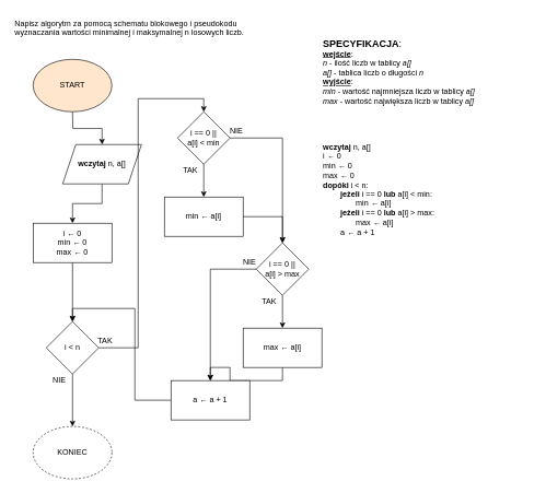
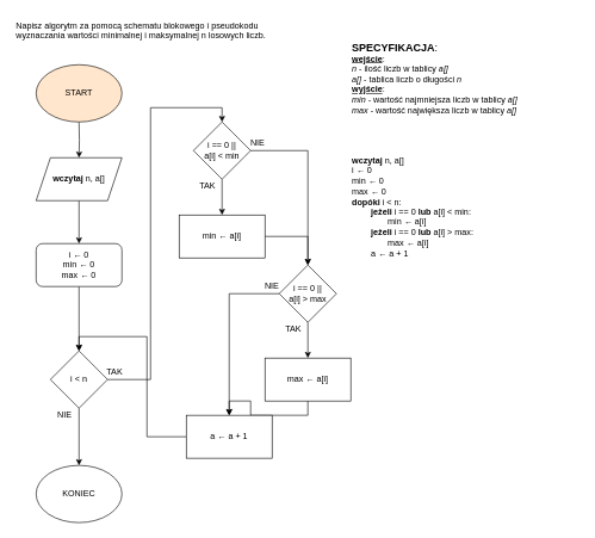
- <mxCell id="5" value="&lt;b&gt;wczytaj &lt;/b&gt;n, a[]" style="shape=parallelogram;perimeter=parallelogramPerimeter;whiteSpace=wrap;html=1;fixedSize=1;" parent="1" vertex="1"><mxGeometry x="95" y="220" width="120" height="60" as="geometry" /></mxCell>
+ <mxCell id="5" value="&lt;b&gt;wczytaj &lt;/b&gt;n, a[]" style="shape=parallelogram;perimeter=parallelogramPerimeter;whiteSpace=wrap;html=1;fixedSize=1;" parent="1" vertex="1"><mxGeometry x="50" y="220" width="120" height="60" as="geometry" /></mxCell>
- <mxCell id="7" value="&lt;div&gt;i ← 0&lt;/div&gt;&lt;div&gt;min ← 0&lt;br&gt;&lt;/div&gt;&lt;div&gt;max ← 0&lt;br&gt;&lt;/div&gt;" style="rounded=0;whiteSpace=wrap;html=1;" parent="1" vertex="1"><mxGeometry x="50" y="340" width="120" height="60" as="geometry" /></mxCell>
+ <mxCell id="7" value="&lt;div&gt;i ← 0&lt;/div&gt;&lt;div&gt;min ← 0&lt;br&gt;&lt;/div&gt;&lt;div&gt;max ← 0&lt;br&gt;&lt;/div&gt;" style="whiteSpace=wrap;html=1;rounded=1;" parent="1" vertex="1"><mxGeometry x="50" y="340" width="120" height="60" as="geometry" /></mxCell>
- <mxCell id="23" value="&lt;div&gt;KONIEC&lt;/div&gt;" style="ellipse;whiteSpace=wrap;html=1;dashed=1;" parent="1" vertex="1"><mxGeometry x="50" y="650" width="120" height="80" as="geometry" /></mxCell>
+ <mxCell id="23" value="&lt;div&gt;KONIEC&lt;/div&gt;" style="ellipse;whiteSpace=wrap;html=1;" parent="1" vertex="1"><mxGeometry x="50" y="650" width="120" height="80" as="geometry" /></mxCell>
